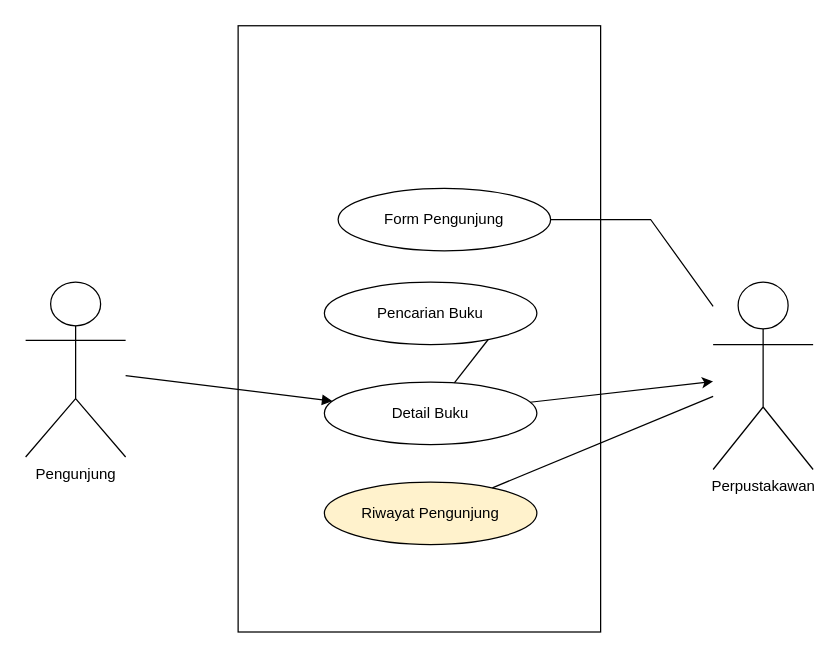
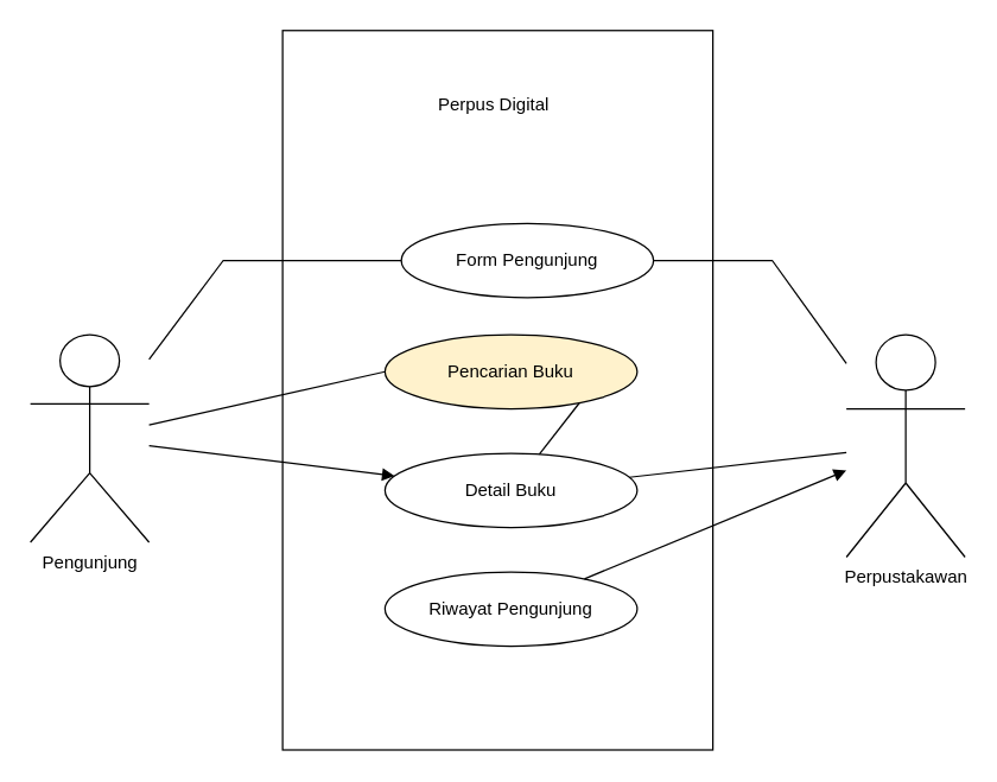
+ <mxCell id="3" value="Perpus Digital" style="text;html=1;strokeColor=none;fillColor=none;align=center;verticalAlign=middle;whiteSpace=wrap;rounded=0;" vertex="1" parent="1"><mxGeometry x="290" y="55" width="85" height="30" as="geometry" /></mxCell>
+ <mxCell id="9" value="" style="endArrow=none;html=1;rounded=0;entryX=0;entryY=0.5;entryDx=0;entryDy=0;" edge="1" parent="1" source="8" target="4"><mxGeometry width="50" height="50" relative="1" as="geometry"><mxPoint x="320" y="325" as="sourcePoint" /><mxPoint x="370" y="275" as="targetPoint" /><Array as="points"><mxPoint x="150" y="175" /></Array></mxGeometry></mxCell>
- <mxCell id="5" value="Pencarian Buku" style="ellipse;whiteSpace=wrap;html=1;" vertex="1" parent="1"><mxGeometry x="259" y="225" width="170" height="50" as="geometry" /></mxCell>
+ <mxCell id="5" value="Pencarian Buku" style="ellipse;whiteSpace=wrap;html=1;fillColor=#fff2cc;" vertex="1" parent="1"><mxGeometry x="259" y="225" width="170" height="50" as="geometry" /></mxCell>
+ <mxCell id="10" value="" style="endArrow=none;html=1;rounded=0;exitX=0;exitY=0.5;exitDx=0;exitDy=0;" edge="1" parent="1" source="5" target="8"><mxGeometry width="50" height="50" relative="1" as="geometry"><mxPoint x="320" y="325" as="sourcePoint" /><mxPoint x="370" y="275" as="targetPoint" /></mxGeometry></mxCell>
- <mxCell id="15" value="" style="endArrow=classic;html=1;rounded=0;" edge="1" parent="1" source="6" target="12"><mxGeometry width="50" height="50" relative="1" as="geometry"><mxPoint x="210" y="325" as="sourcePoint" /><mxPoint x="260" y="275" as="targetPoint" /></mxGeometry></mxCell>
+ <mxCell id="15" value="" style="endArrow=none;html=1;rounded=0;" edge="1" parent="1" source="6" target="12"><mxGeometry width="50" height="50" relative="1" as="geometry"><mxPoint x="210" y="325" as="sourcePoint" /><mxPoint x="260" y="275" as="targetPoint" /></mxGeometry></mxCell>
- <mxCell id="16" value="" style="endArrow=none;html=1;rounded=0;" edge="1" parent="1" source="7" target="12"><mxGeometry width="50" height="50" relative="1" as="geometry"><mxPoint x="210" y="325" as="sourcePoint" /><mxPoint x="260" y="275" as="targetPoint" /></mxGeometry></mxCell>
+ <mxCell id="16" value="" style="endArrow=block;html=1;rounded=0;" edge="1" parent="1" source="7" target="12"><mxGeometry width="50" height="50" relative="1" as="geometry"><mxPoint x="210" y="325" as="sourcePoint" /><mxPoint x="260" y="275" as="targetPoint" /></mxGeometry></mxCell>
- <mxCell id="7" value="Riwayat Pengunjung" style="ellipse;whiteSpace=wrap;html=1;fillColor=#fff2cc;" vertex="1" parent="1"><mxGeometry x="259" y="385" width="170" height="50" as="geometry" /></mxCell>
+ <mxCell id="7" value="Riwayat Pengunjung" style="ellipse;whiteSpace=wrap;html=1;" vertex="1" parent="1"><mxGeometry x="259" y="385" width="170" height="50" as="geometry" /></mxCell>
